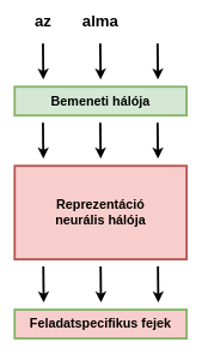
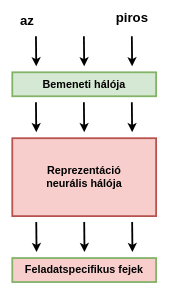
- <mxCell id="3" value="az" style="text;html=1;strokeColor=none;fillColor=none;align=center;verticalAlign=middle;whiteSpace=wrap;rounded=0;shadow=0;glass=0;comic=0;fontSize=22;fontStyle=1" vertex="1" parent="1"><mxGeometry x="40" y="20" width="40" height="20" as="geometry" /></mxCell>
+ <mxCell id="3" value="az" style="text;html=1;strokeColor=none;fillColor=none;align=center;verticalAlign=middle;whiteSpace=wrap;rounded=0;shadow=0;glass=0;comic=0;fontSize=22;fontStyle=1" vertex="1" parent="1"><mxGeometry x="25" y="25" width="40" height="20" as="geometry" /></mxCell>
- <mxCell id="4" value="alma" style="text;html=1;strokeColor=none;fillColor=none;align=center;verticalAlign=middle;whiteSpace=wrap;rounded=0;shadow=0;glass=0;comic=0;fontSize=22;fontStyle=1" vertex="1" parent="1"><mxGeometry x="120" y="20" width="40" height="20" as="geometry" /></mxCell>
+ <mxCell id="5" value="piros" style="text;html=1;strokeColor=none;fillColor=none;align=center;verticalAlign=middle;whiteSpace=wrap;rounded=0;shadow=0;glass=0;comic=0;fontSize=22;fontStyle=1" vertex="1" parent="1"><mxGeometry x="200" y="20" width="40" height="20" as="geometry" /></mxCell>
